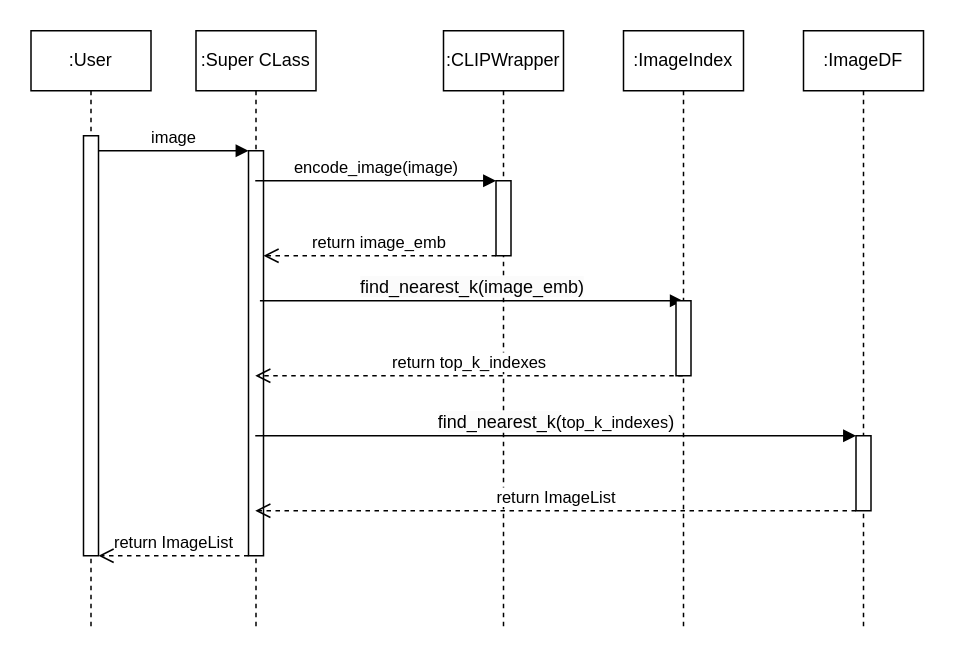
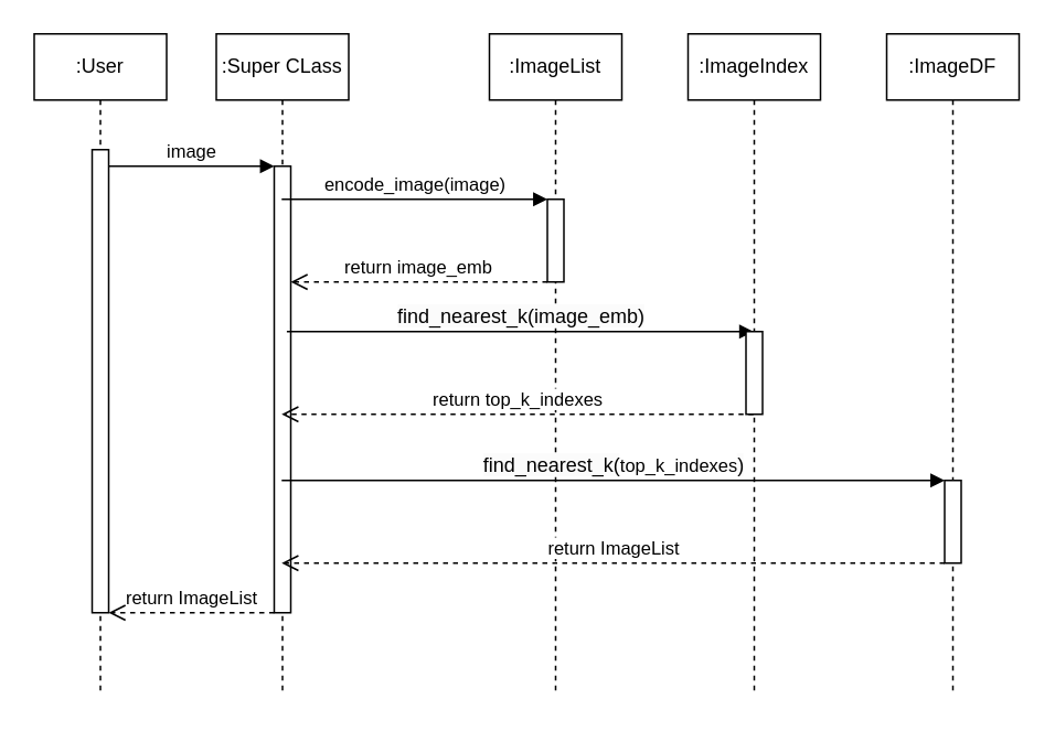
- <mxCell id="8" value=":CLIPWrapper" style="shape=umlLifeline;perimeter=lifelinePerimeter;whiteSpace=wrap;html=1;container=0;dropTarget=0;collapsible=0;recursiveResize=0;outlineConnect=0;portConstraint=eastwest;newEdgeStyle={&quot;edgeStyle&quot;:&quot;elbowEdgeStyle&quot;,&quot;elbow&quot;:&quot;vertical&quot;,&quot;curved&quot;:0,&quot;rounded&quot;:0};" vertex="1" parent="1"><mxGeometry x="295" y="20" width="80" height="400" as="geometry" /></mxCell>
+ <mxCell id="8" value=":ImageList" style="shape=umlLifeline;perimeter=lifelinePerimeter;whiteSpace=wrap;html=1;container=0;dropTarget=0;collapsible=0;recursiveResize=0;outlineConnect=0;portConstraint=eastwest;newEdgeStyle={&quot;edgeStyle&quot;:&quot;elbowEdgeStyle&quot;,&quot;elbow&quot;:&quot;vertical&quot;,&quot;curved&quot;:0,&quot;rounded&quot;:0};" vertex="1" parent="1"><mxGeometry x="295" y="20" width="80" height="400" as="geometry" /></mxCell>
